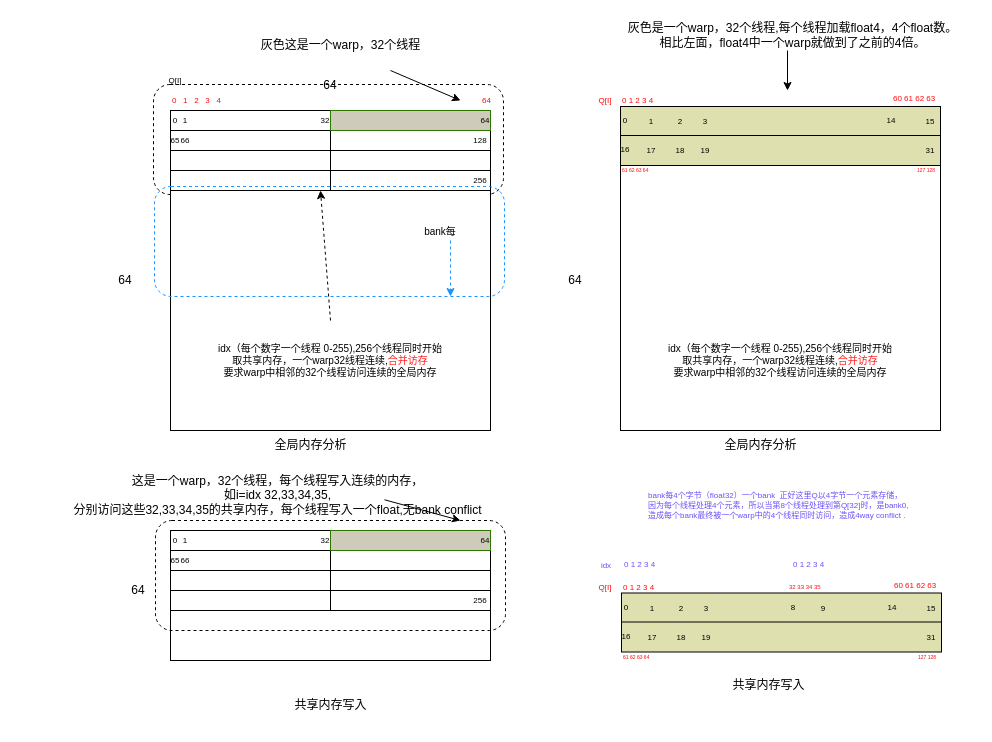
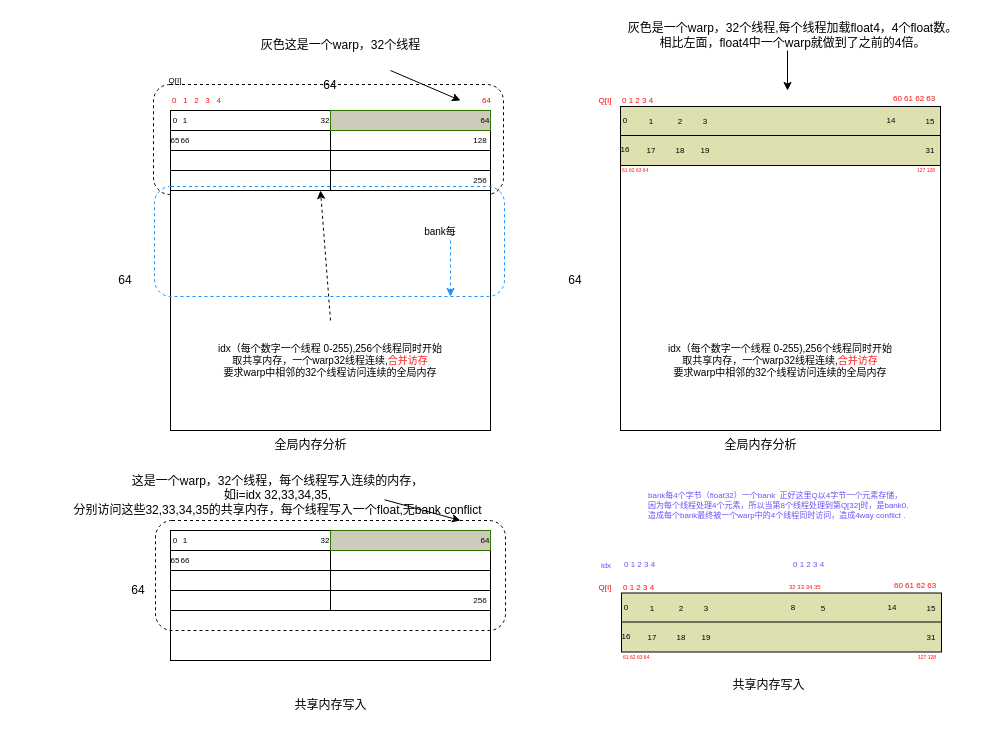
- <mxCell id="91" value="9" style="text;html=1;align=center;verticalAlign=middle;whiteSpace=wrap;rounded=0;fontSize=8;" vertex="1" parent="1"><mxGeometry x="818" y="598" width="10" height="20" as="geometry" /></mxCell>
+ <mxCell id="91" value="5" style="text;html=1;align=center;verticalAlign=middle;whiteSpace=wrap;rounded=0;fontSize=8;" vertex="1" parent="1"><mxGeometry x="818" y="598" width="10" height="20" as="geometry" /></mxCell>
